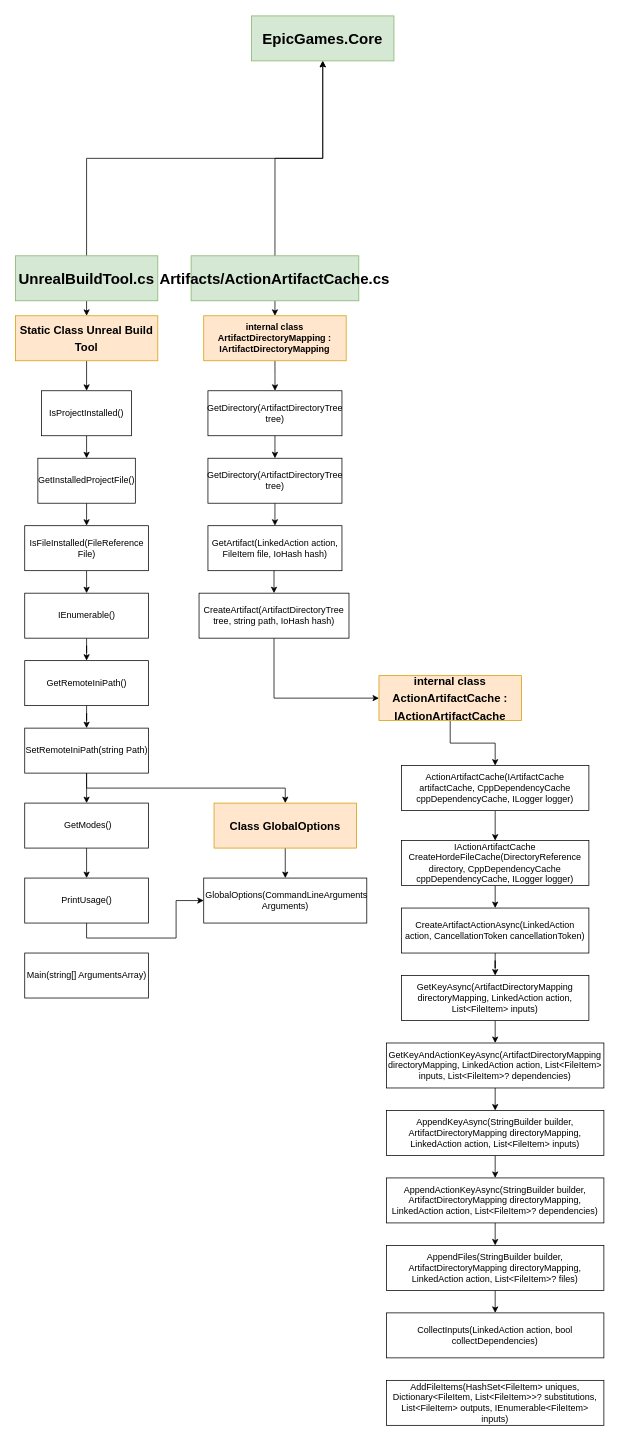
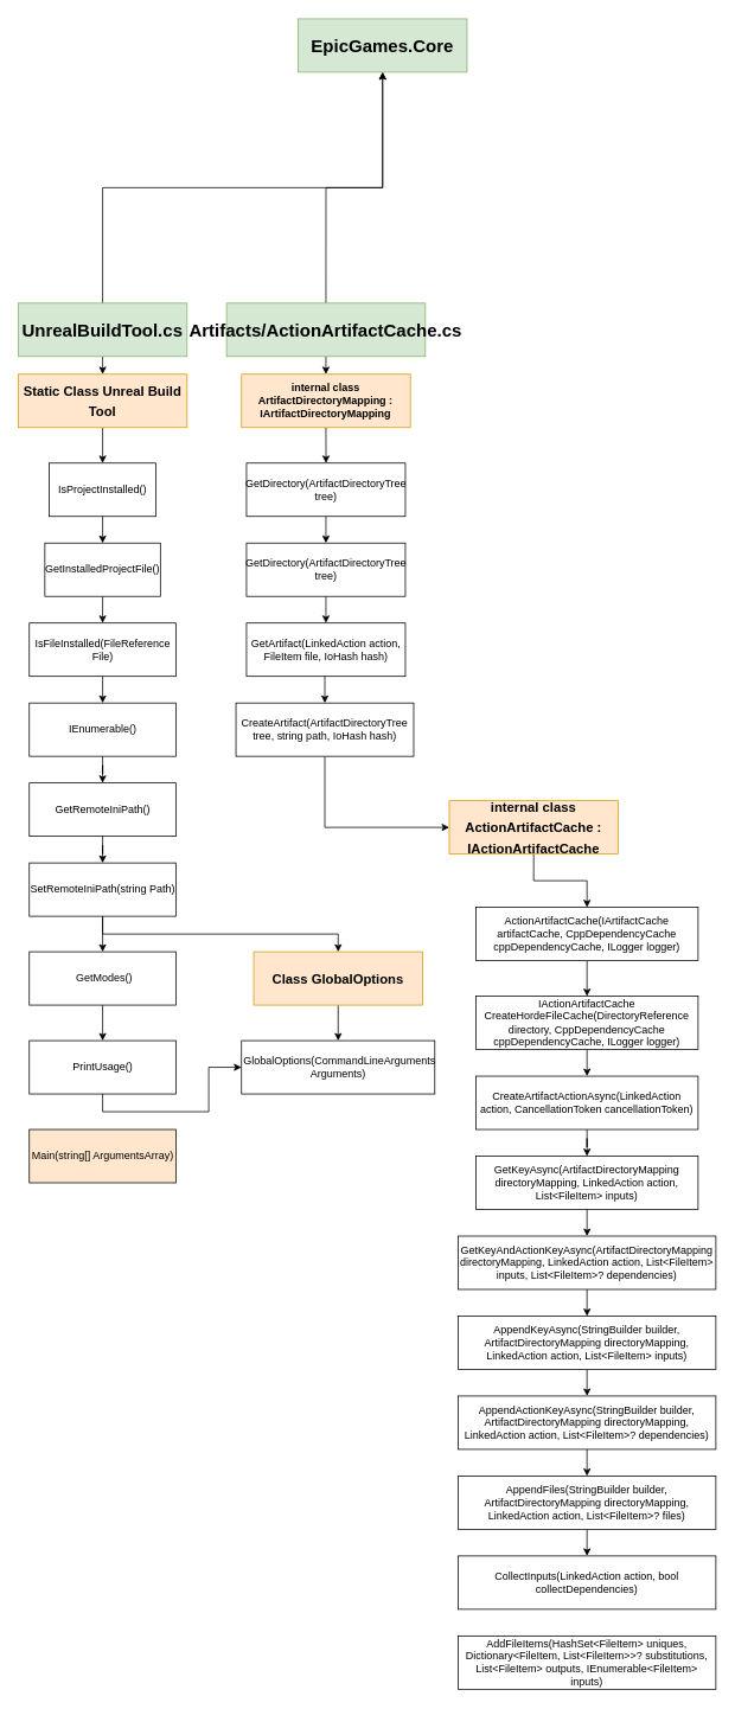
- <mxCell id="27" value="Main(string[] ArgumentsArray)" style="rounded=0;whiteSpace=wrap;html=1;" vertex="1" parent="1"><mxGeometry x="32.5" y="1270" width="165" height="60" as="geometry" /></mxCell>
+ <mxCell id="27" value="Main(string[] ArgumentsArray)" style="rounded=0;whiteSpace=wrap;html=1;fillColor=#ffe6cc;" vertex="1" parent="1"><mxGeometry x="32.5" y="1270" width="165" height="60" as="geometry" /></mxCell>
